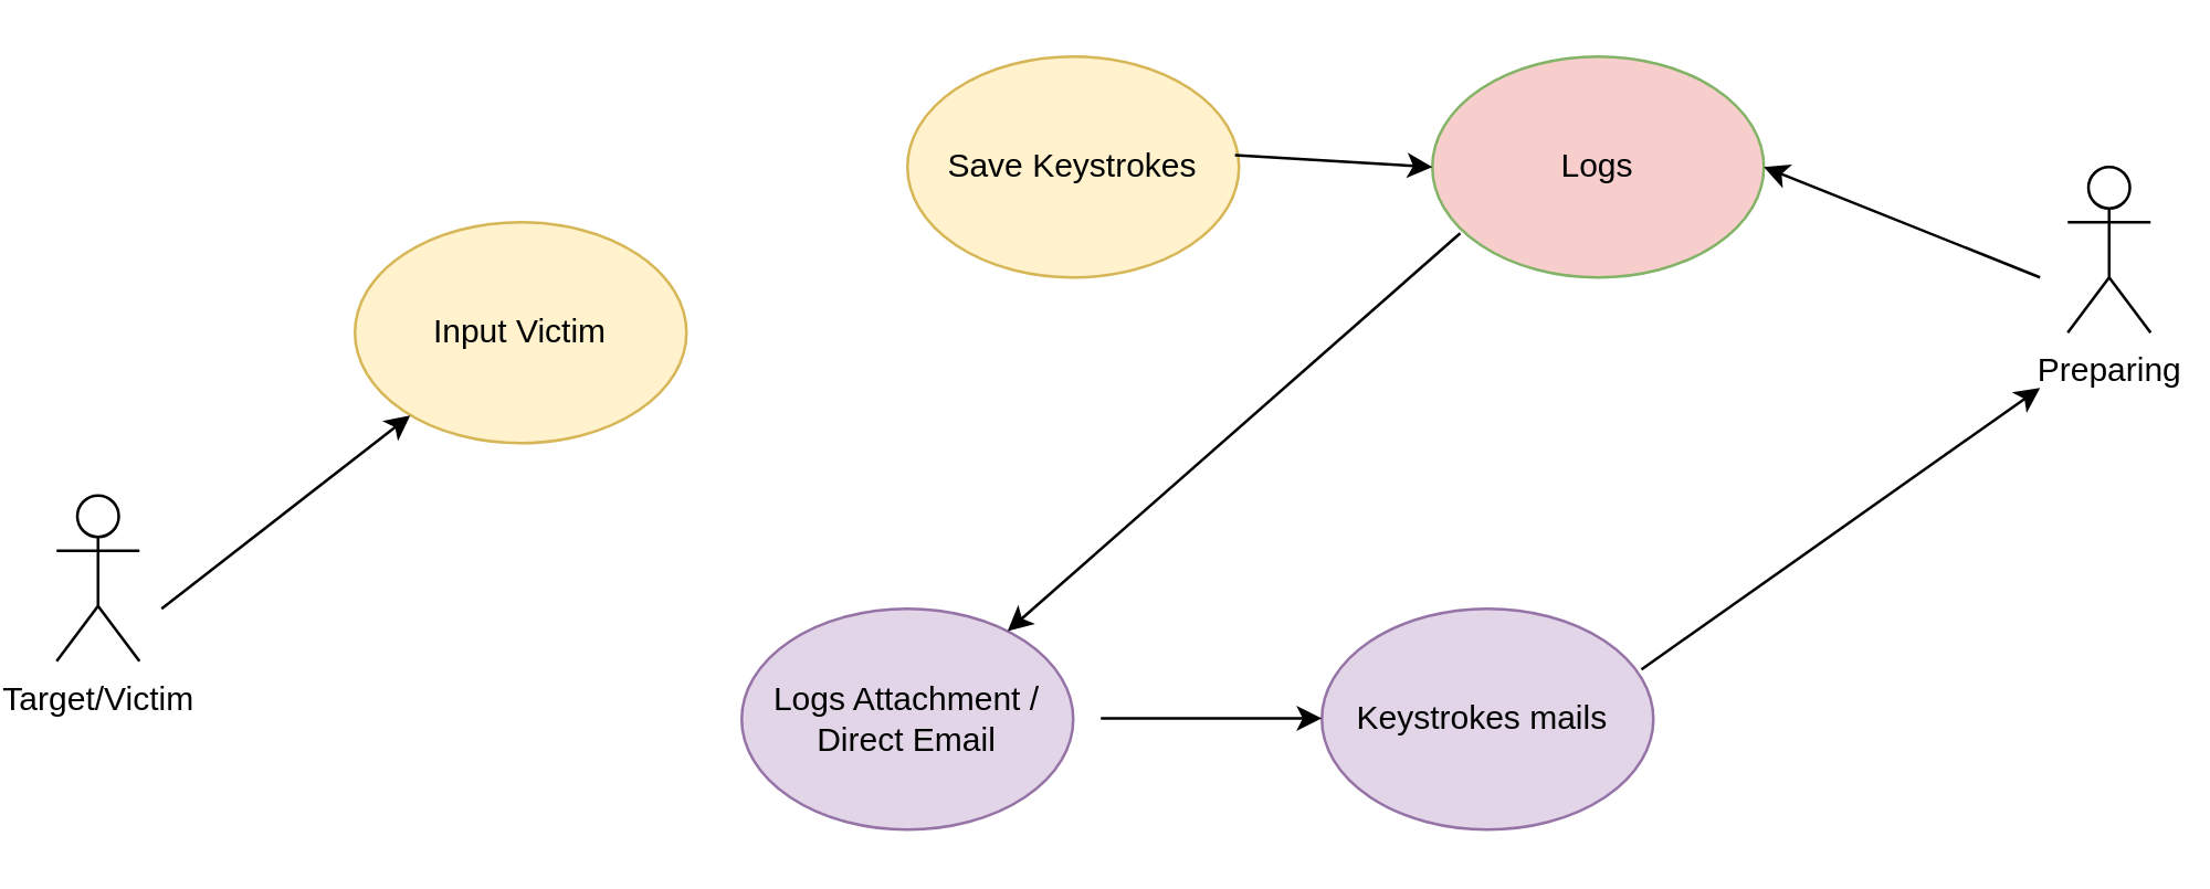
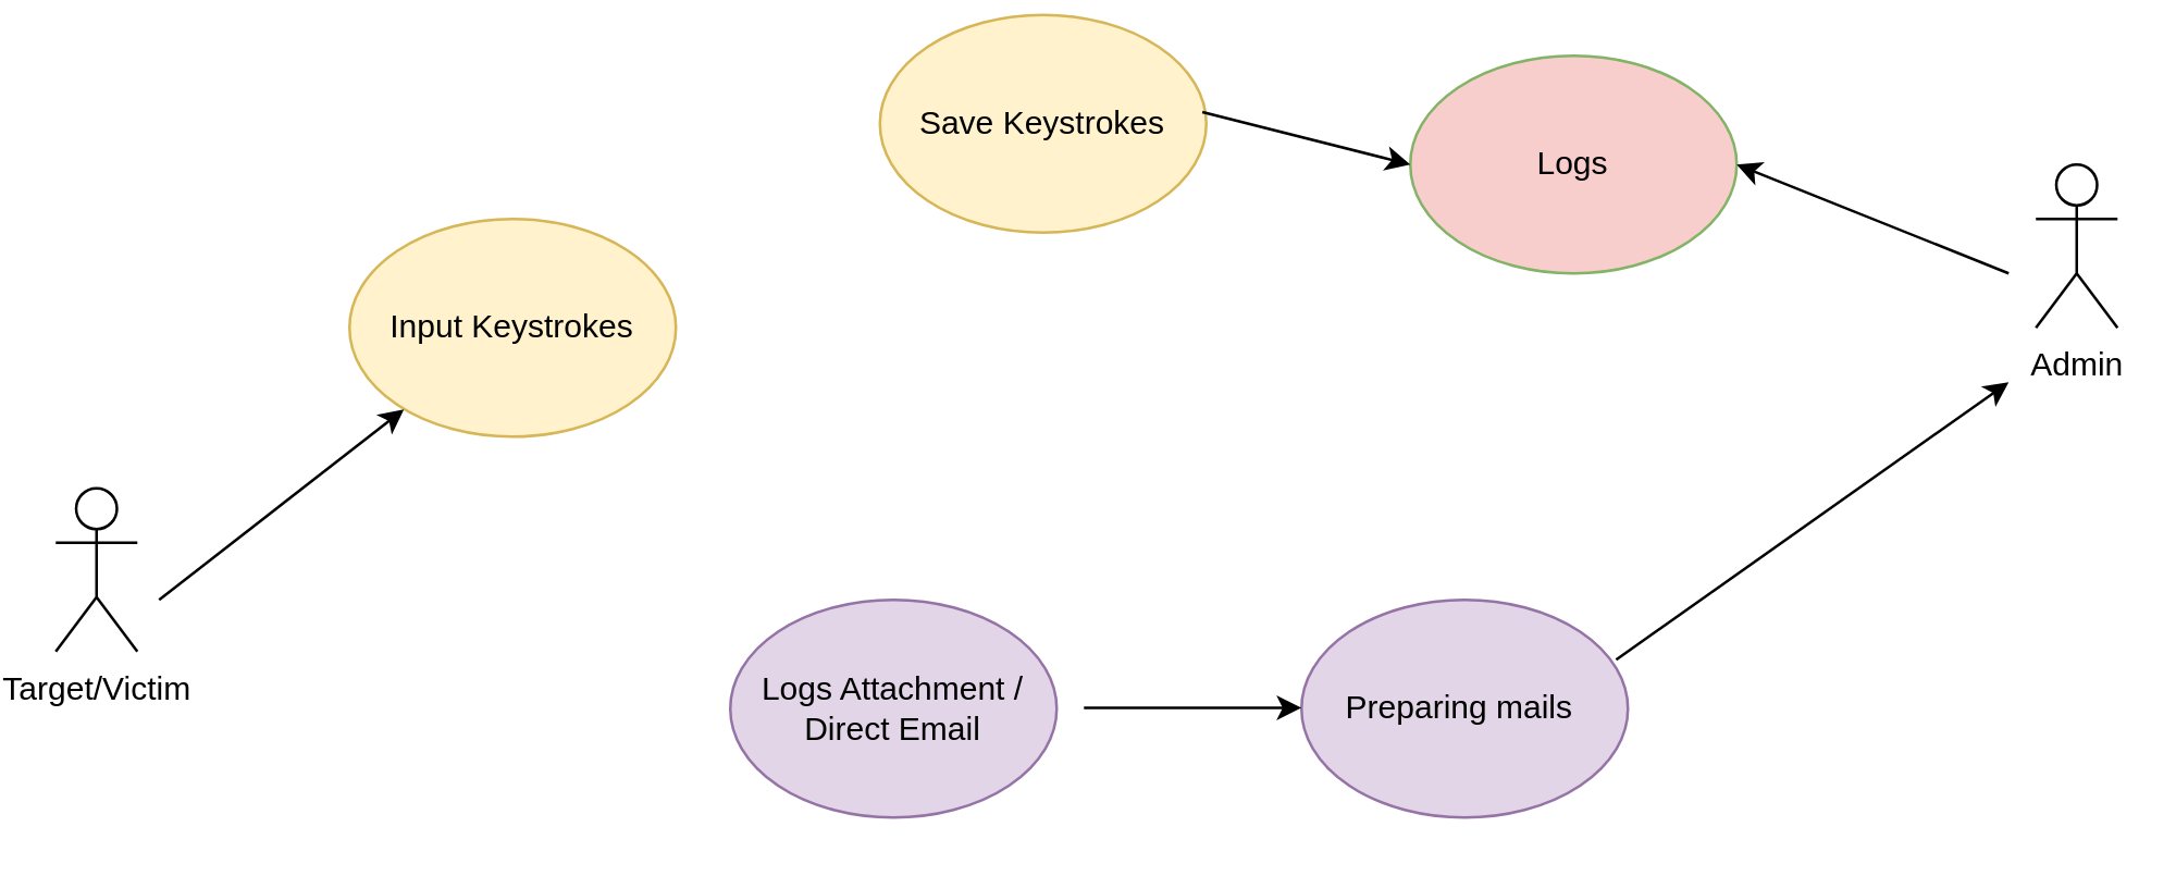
- <mxCell id="5" value="Save Keystrokes" style="ellipse;whiteSpace=wrap;html=1;fillColor=#fff2cc;strokeColor=#d6b656;" vertex="1" parent="1"><mxGeometry x="328" y="20" width="120" height="80" as="geometry" /></mxCell>
+ <mxCell id="5" value="Save Keystrokes" style="ellipse;whiteSpace=wrap;html=1;fillColor=#fff2cc;strokeColor=#d6b656;" vertex="1" parent="1"><mxGeometry x="323" y="5" width="120" height="80" as="geometry" /></mxCell>
- <mxCell id="4" value="Input Victim" style="ellipse;whiteSpace=wrap;html=1;fillColor=#fff2cc;strokeColor=#d6b656;" vertex="1" parent="1"><mxGeometry x="128" y="80" width="120" height="80" as="geometry" /></mxCell>
+ <mxCell id="4" value="Input Keystrokes" style="ellipse;whiteSpace=wrap;html=1;fillColor=#fff2cc;strokeColor=#d6b656;" vertex="1" parent="1"><mxGeometry x="128" y="80" width="120" height="80" as="geometry" /></mxCell>
- <mxCell id="2" value="Preparing" style="shape=umlActor;verticalLabelPosition=bottom;verticalAlign=top;html=1;outlineConnect=0;" vertex="1" parent="1"><mxGeometry x="748" y="60" width="30" height="60" as="geometry" /></mxCell>
+ <mxCell id="2" value="Admin" style="shape=umlActor;verticalLabelPosition=bottom;verticalAlign=top;html=1;outlineConnect=0;" vertex="1" parent="1"><mxGeometry x="748" y="60" width="30" height="60" as="geometry" /></mxCell>
- <mxCell id="10" value="" style="endArrow=classic;html=1;rounded=0;exitX=0.084;exitY=0.8;exitDx=0;exitDy=0;exitPerimeter=0;" edge="1" parent="1" source="6" target="7"><mxGeometry width="50" height="50" relative="1" as="geometry"><mxPoint x="58" y="220" as="sourcePoint" /><mxPoint x="178" y="240" as="targetPoint" /></mxGeometry></mxCell>
- <mxCell id="8" value="Keystrokes mails&amp;nbsp;" style="ellipse;whiteSpace=wrap;html=1;fillColor=#e1d5e7;strokeColor=#9673a6;" vertex="1" parent="1"><mxGeometry x="478" y="220" width="120" height="80" as="geometry" /></mxCell>
+ <mxCell id="8" value="Preparing mails&amp;nbsp;" style="ellipse;whiteSpace=wrap;html=1;fillColor=#e1d5e7;strokeColor=#9673a6;" vertex="1" parent="1"><mxGeometry x="478" y="220" width="120" height="80" as="geometry" /></mxCell>
